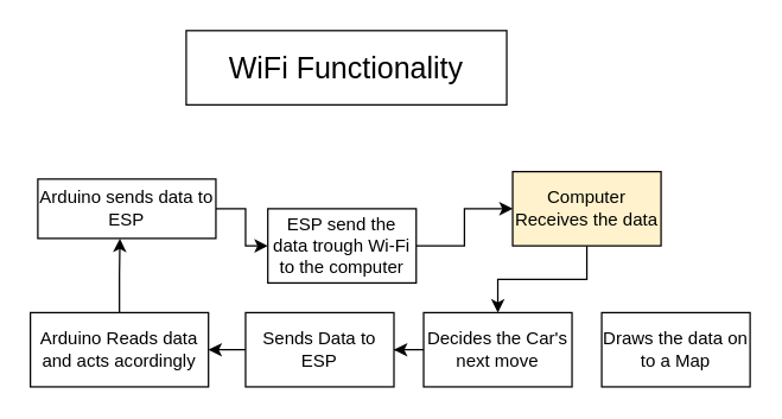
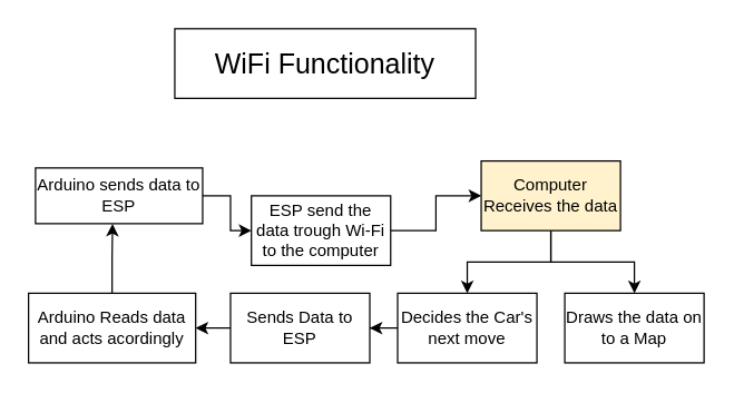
+ <mxCell id="7" style="edgeStyle=orthogonalEdgeStyle;rounded=0;orthogonalLoop=1;jettySize=auto;html=1;entryX=0.5;entryY=0;entryDx=0;entryDy=0;" edge="1" parent="1" source="9" target="10"><mxGeometry relative="1" as="geometry" /></mxCell>
